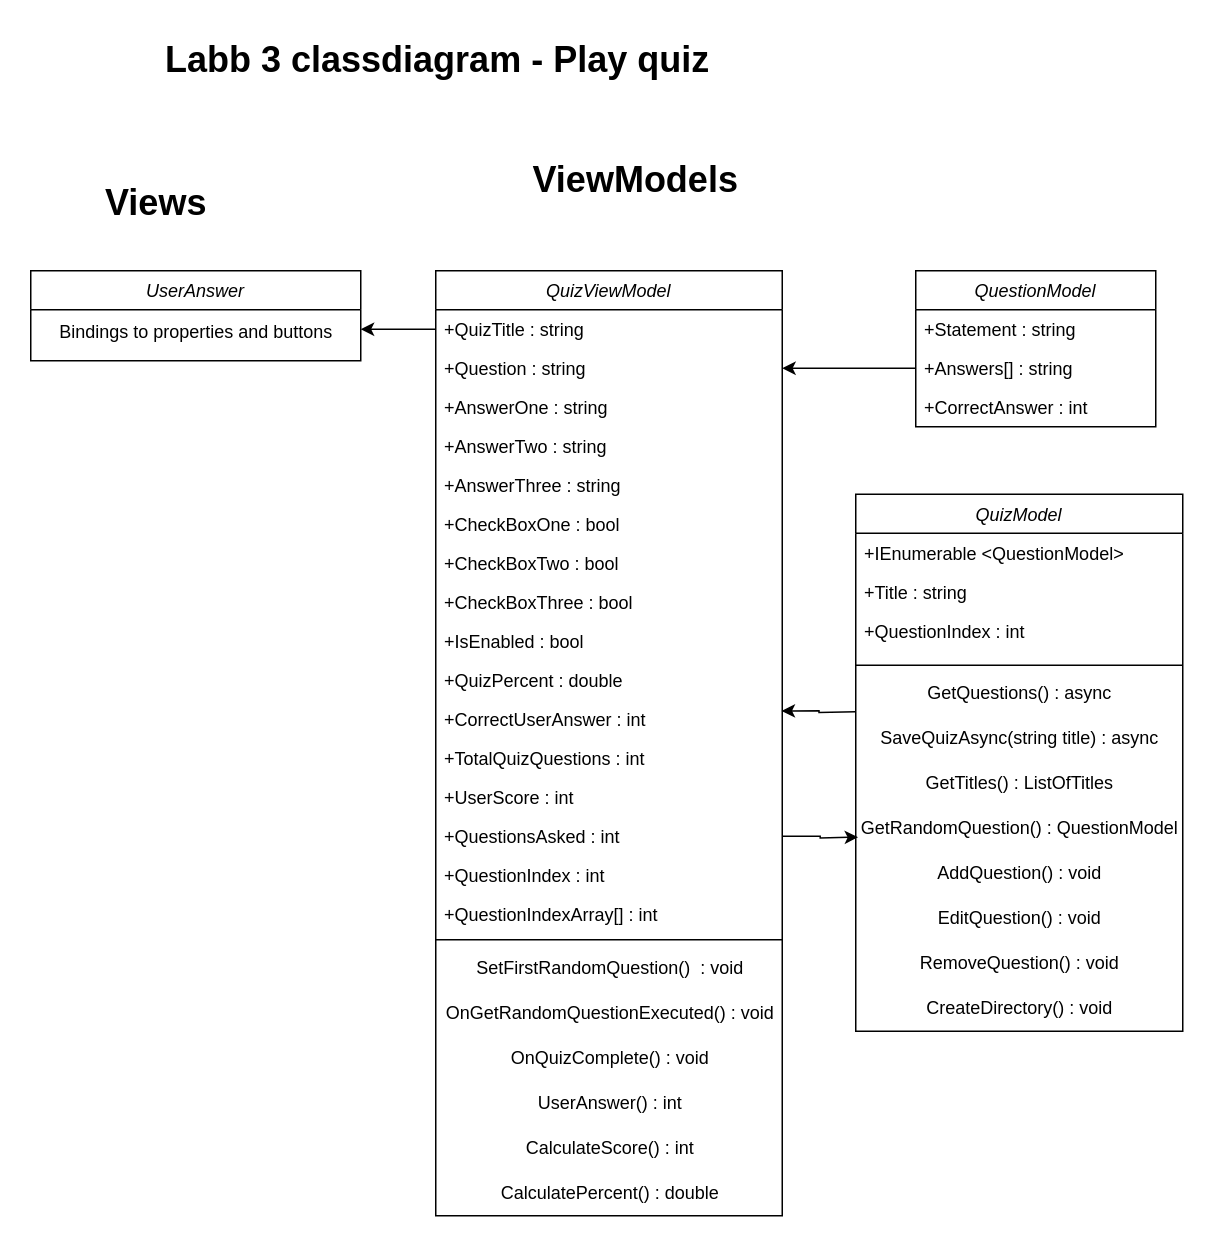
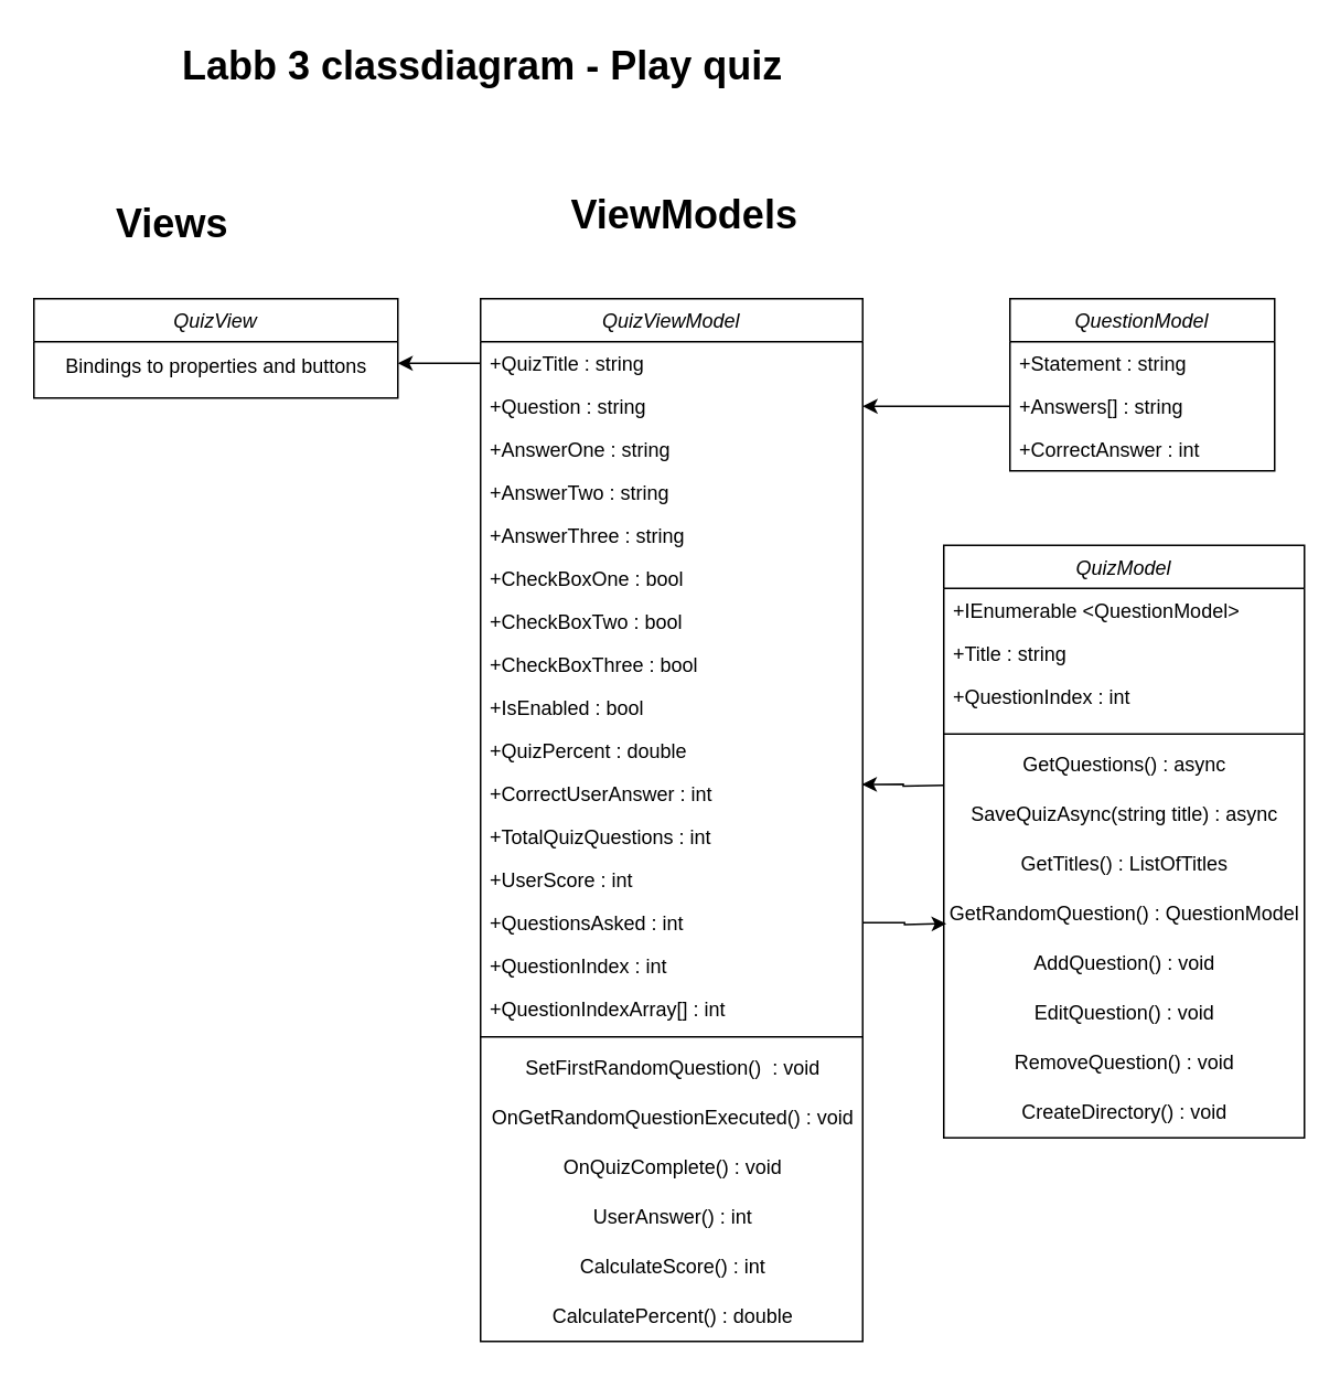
- <mxCell id="8" value="&lt;h1&gt;ViewModels&lt;/h1&gt;" style="text;html=1;strokeColor=none;fillColor=none;spacing=5;spacingTop=-20;whiteSpace=wrap;overflow=hidden;rounded=0;" parent="1" vertex="1"><mxGeometry x="350" y="100" width="210" height="40" as="geometry" /></mxCell>
+ <mxCell id="8" value="&lt;h1&gt;ViewModels&lt;/h1&gt;" style="text;html=1;strokeColor=none;fillColor=none;spacing=5;spacingTop=-20;whiteSpace=wrap;overflow=hidden;rounded=0;" parent="1" vertex="1"><mxGeometry x="340" y="110" width="210" height="40" as="geometry" /></mxCell>
- <mxCell id="34" value="UserAnswer" style="swimlane;fontStyle=2;align=center;verticalAlign=top;childLayout=stackLayout;horizontal=1;startSize=26;horizontalStack=0;resizeParent=1;resizeLast=0;collapsible=1;marginBottom=0;rounded=0;shadow=0;strokeWidth=1;" parent="1" vertex="1"><mxGeometry x="20" y="180" width="220" height="60" as="geometry"><mxRectangle x="230" y="140" width="160" height="26" as="alternateBounds" /></mxGeometry></mxCell>
+ <mxCell id="34" value="QuizView" style="swimlane;fontStyle=2;align=center;verticalAlign=top;childLayout=stackLayout;horizontal=1;startSize=26;horizontalStack=0;resizeParent=1;resizeLast=0;collapsible=1;marginBottom=0;rounded=0;shadow=0;strokeWidth=1;" parent="1" vertex="1"><mxGeometry x="20" y="180" width="220" height="60" as="geometry"><mxRectangle x="230" y="140" width="160" height="26" as="alternateBounds" /></mxGeometry></mxCell>
